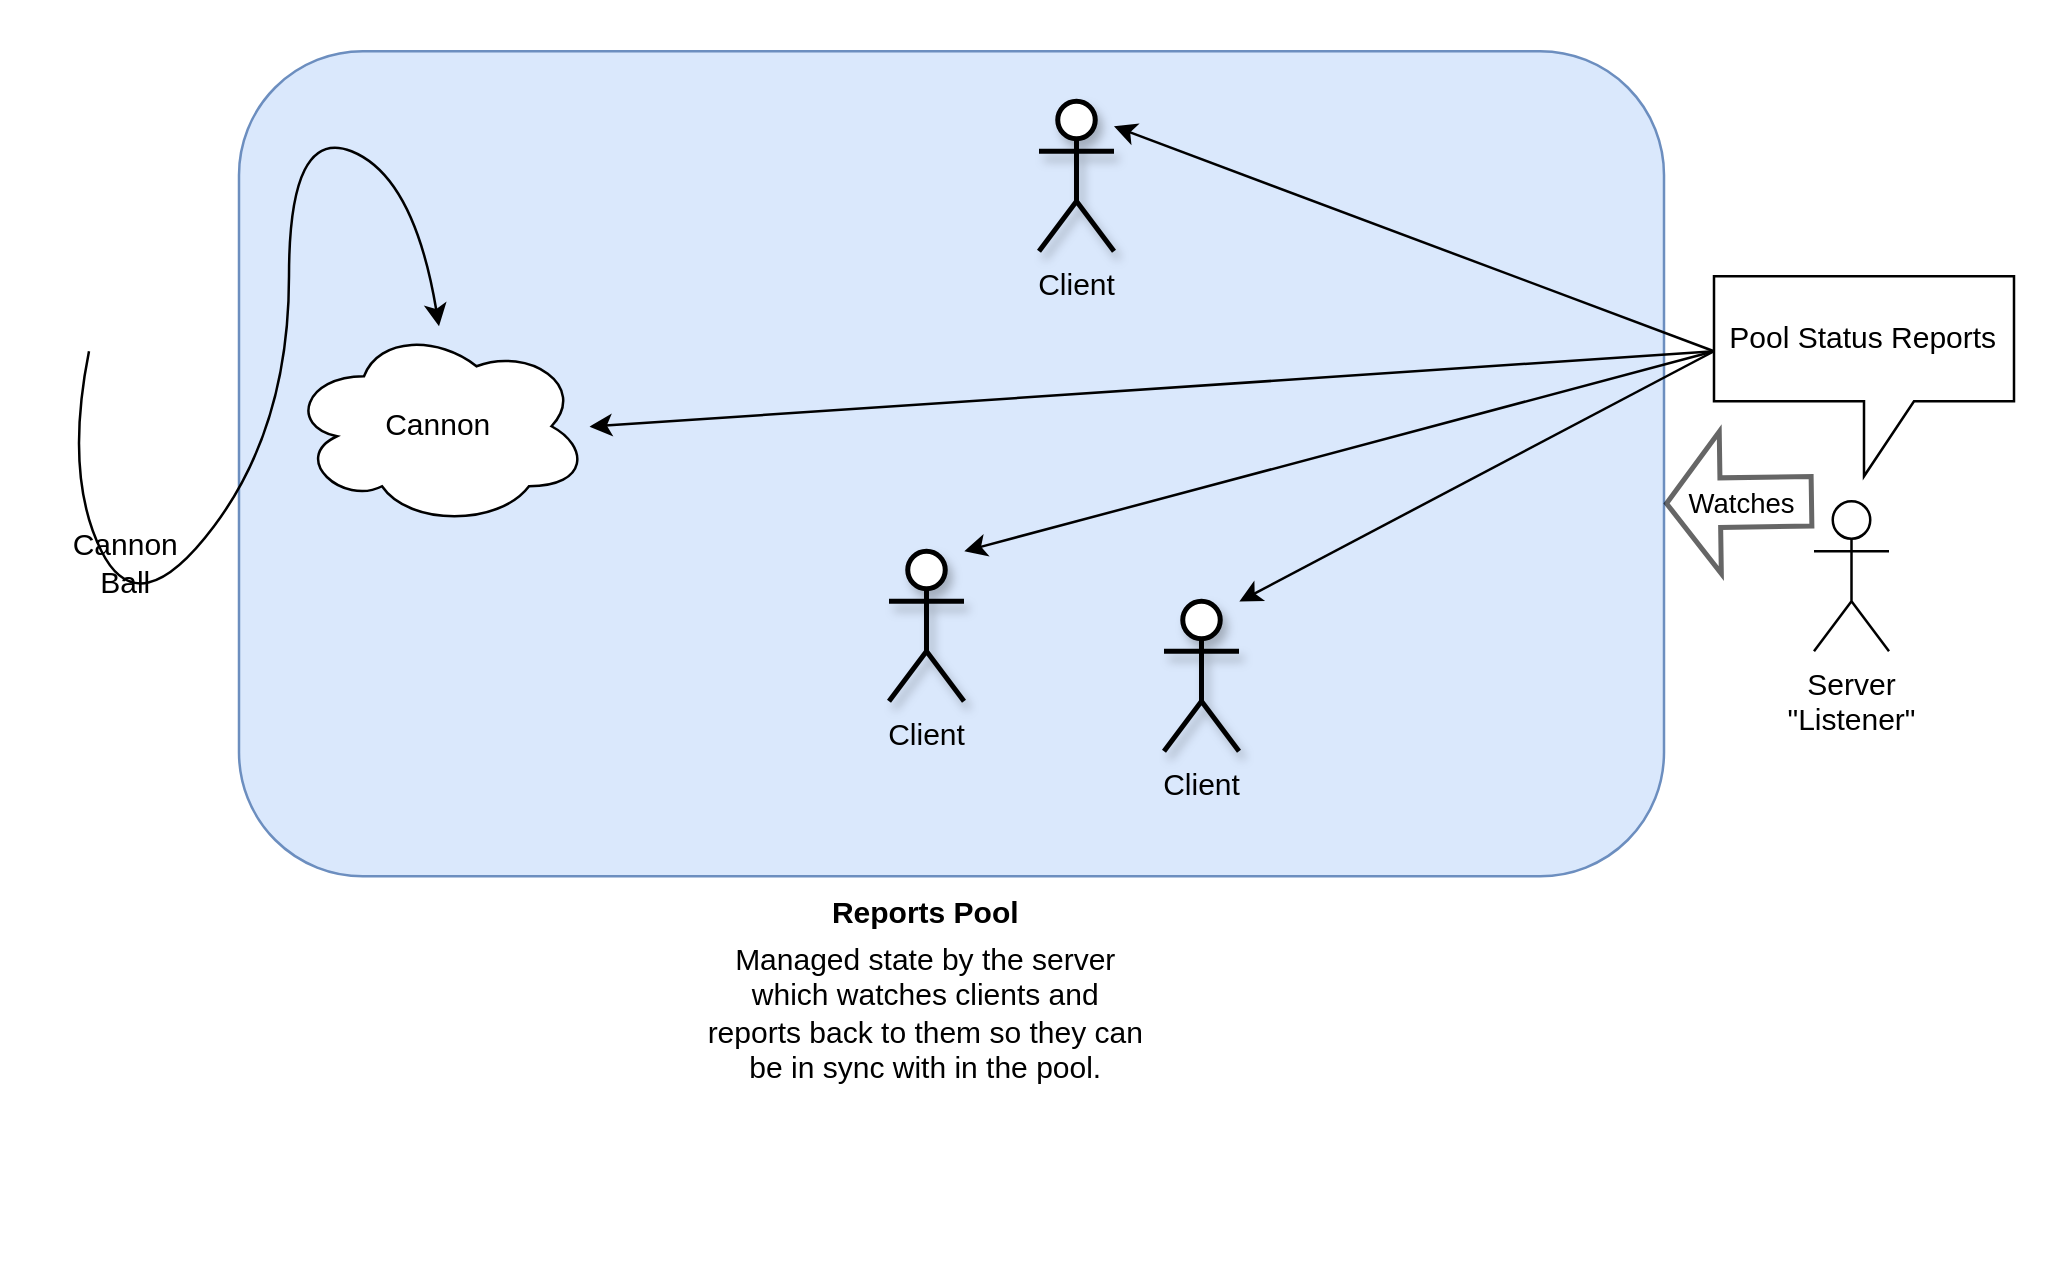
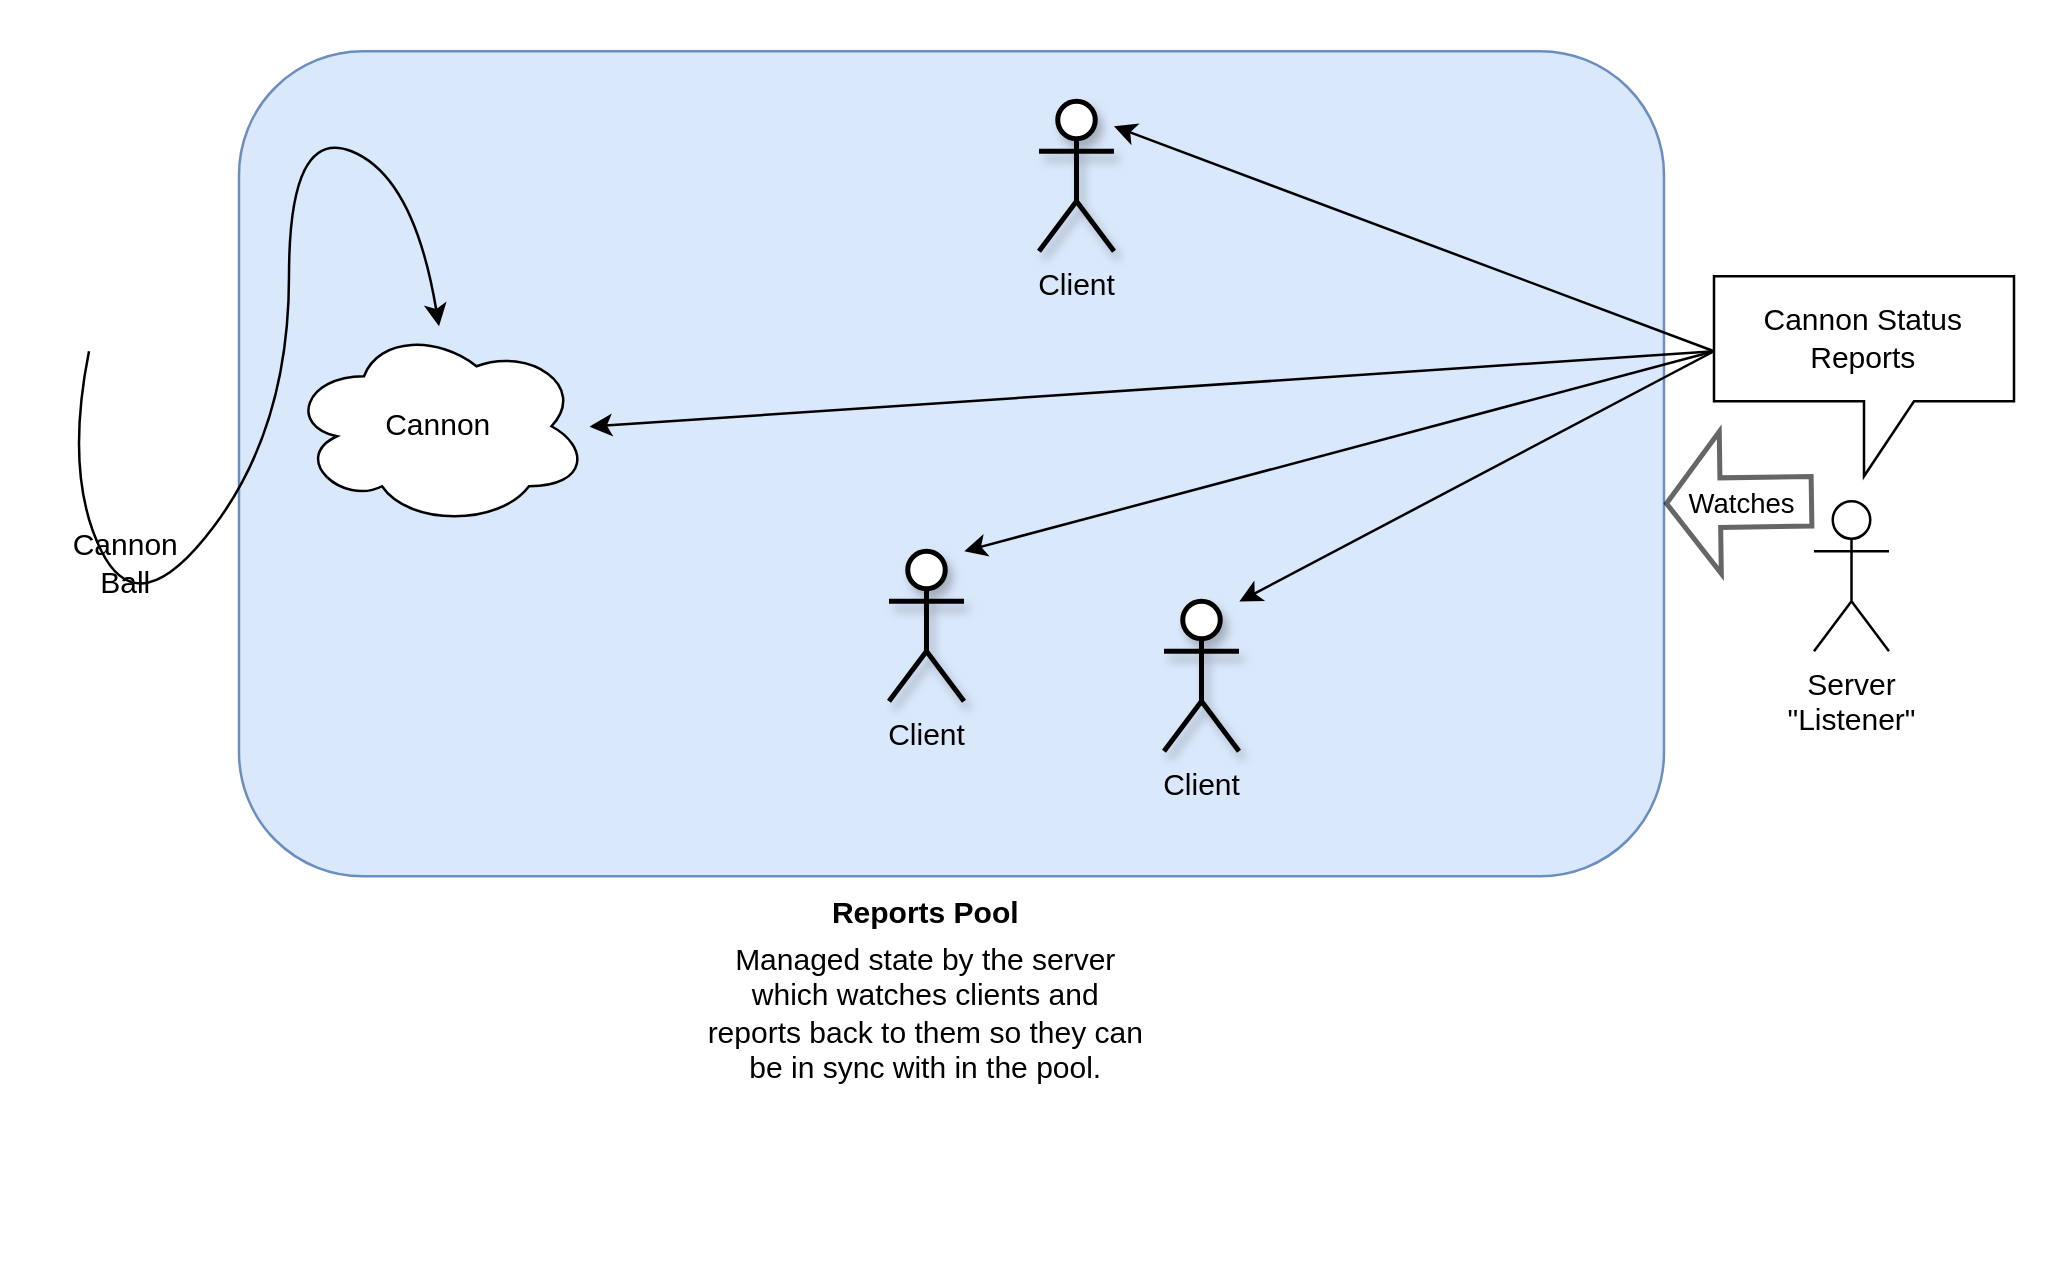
- <mxCell id="16" value="Pool Status Reports" style="shape=callout;whiteSpace=wrap;html=1;perimeter=calloutPerimeter;" vertex="1" parent="1"><mxGeometry x="685" y="110" width="120" height="80" as="geometry" /></mxCell>
+ <mxCell id="16" value="Cannon Status Reports" style="shape=callout;whiteSpace=wrap;html=1;perimeter=calloutPerimeter;" vertex="1" parent="1"><mxGeometry x="685" y="110" width="120" height="80" as="geometry" /></mxCell>
